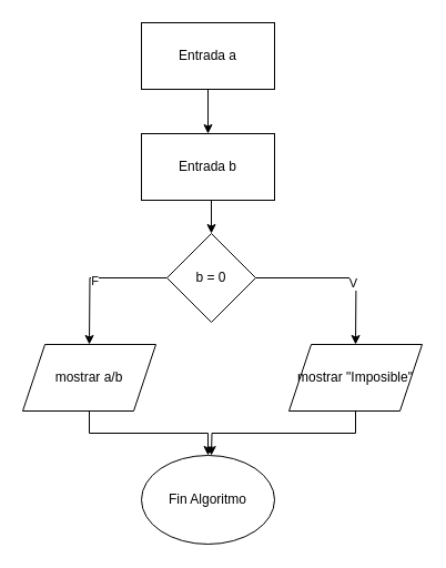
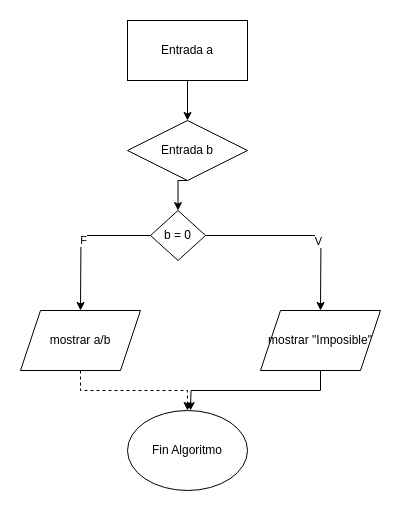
- <mxCell id="3" value="Entrada b" style="rounded=0;whiteSpace=wrap;html=1;" vertex="1" parent="1"><mxGeometry x="127" y="120" width="120" height="60" as="geometry" /></mxCell>
+ <mxCell id="3" value="Entrada b" style="rhombus;whiteSpace=wrap;html=1;" vertex="1" parent="1"><mxGeometry x="127" y="120" width="120" height="60" as="geometry" /></mxCell>
- <mxCell id="10" value="b = 0" style="rhombus;whiteSpace=wrap;html=1;" vertex="1" parent="1"><mxGeometry x="150" y="210" width="80" height="80" as="geometry" /></mxCell>
+ <mxCell id="10" value="b = 0" style="rhombus;whiteSpace=wrap;html=1;" vertex="1" parent="1"><mxGeometry x="150" y="210" width="55" height="50" as="geometry" /></mxCell>
- <mxCell id="13" style="edgeStyle=orthogonalEdgeStyle;rounded=0;orthogonalLoop=1;jettySize=auto;html=1;exitX=0.5;exitY=1;exitDx=0;exitDy=0;entryX=0.5;entryY=0;entryDx=0;entryDy=0;" edge="1" parent="1" source="14" target="15"><mxGeometry relative="1" as="geometry" /></mxCell>
+ <mxCell id="13" style="edgeStyle=orthogonalEdgeStyle;rounded=0;orthogonalLoop=1;jettySize=auto;html=1;exitX=0.5;exitY=1;exitDx=0;exitDy=0;entryX=0.5;entryY=0;entryDx=0;entryDy=0;dashed=1;" edge="1" parent="1" source="14" target="15"><mxGeometry relative="1" as="geometry" /></mxCell>
